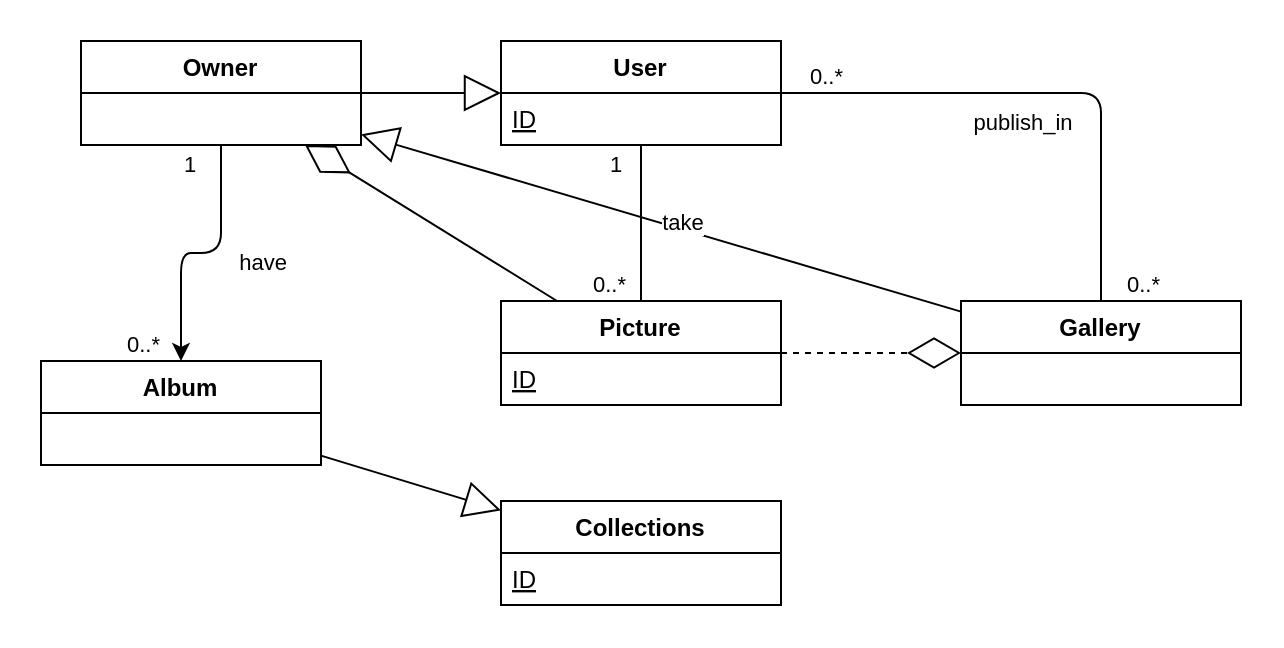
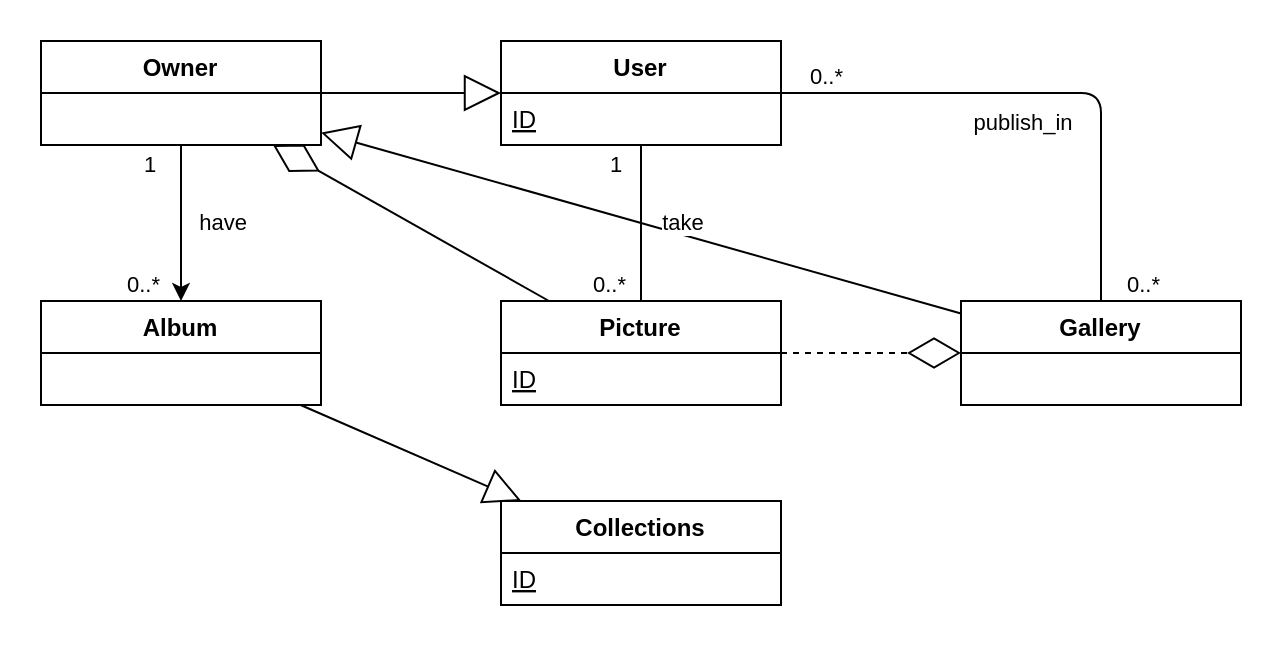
- <mxCell id="25" value="Owner" style="swimlane;fontStyle=1;childLayout=stackLayout;horizontal=1;startSize=26;fillColor=none;horizontalStack=0;resizeParent=1;resizeParentMax=0;resizeLast=0;collapsible=1;marginBottom=0;" parent="1" vertex="1"><mxGeometry x="40" y="20" width="140" height="52" as="geometry" /></mxCell>
+ <mxCell id="25" value="Owner" style="swimlane;fontStyle=1;childLayout=stackLayout;horizontal=1;startSize=26;fillColor=none;horizontalStack=0;resizeParent=1;resizeParentMax=0;resizeLast=0;collapsible=1;marginBottom=0;" parent="1" vertex="1"><mxGeometry x="20" y="20" width="140" height="52" as="geometry" /></mxCell>
- <mxCell id="26" value="Album" style="swimlane;fontStyle=1;childLayout=stackLayout;horizontal=1;startSize=26;fillColor=none;horizontalStack=0;resizeParent=1;resizeParentMax=0;resizeLast=0;collapsible=1;marginBottom=0;" parent="1" vertex="1"><mxGeometry x="20" y="180" width="140" height="52" as="geometry" /></mxCell>
+ <mxCell id="26" value="Album" style="swimlane;fontStyle=1;childLayout=stackLayout;horizontal=1;startSize=26;fillColor=none;horizontalStack=0;resizeParent=1;resizeParentMax=0;resizeLast=0;collapsible=1;marginBottom=0;" parent="1" vertex="1"><mxGeometry x="20" y="150" width="140" height="52" as="geometry" /></mxCell>
